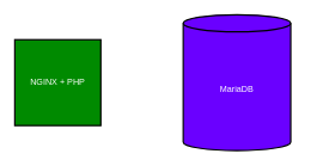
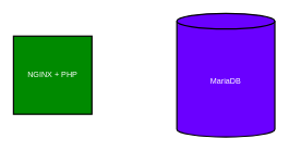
- <mxCell id="2" value="MariaDB" style="shape=cylinder3;whiteSpace=wrap;html=1;boundedLbl=1;backgroundOutline=1;size=12;fillColor=#6a00ff;fontColor=#ffffff;strokeColor=#000000;strokeWidth=2;" vertex="1" parent="1"><mxGeometry x="255" y="20" width="150" height="190" as="geometry" /></mxCell>
+ <mxCell id="2" value="MariaDB" style="shape=cylinder3;whiteSpace=wrap;html=1;boundedLbl=1;backgroundOutline=1;size=12;fillColor=#6a00ff;fontColor=#ffffff;strokeColor=#000000;strokeWidth=2;" vertex="1" parent="1"><mxGeometry x="270" y="20" width="150" height="190" as="geometry" /></mxCell>
